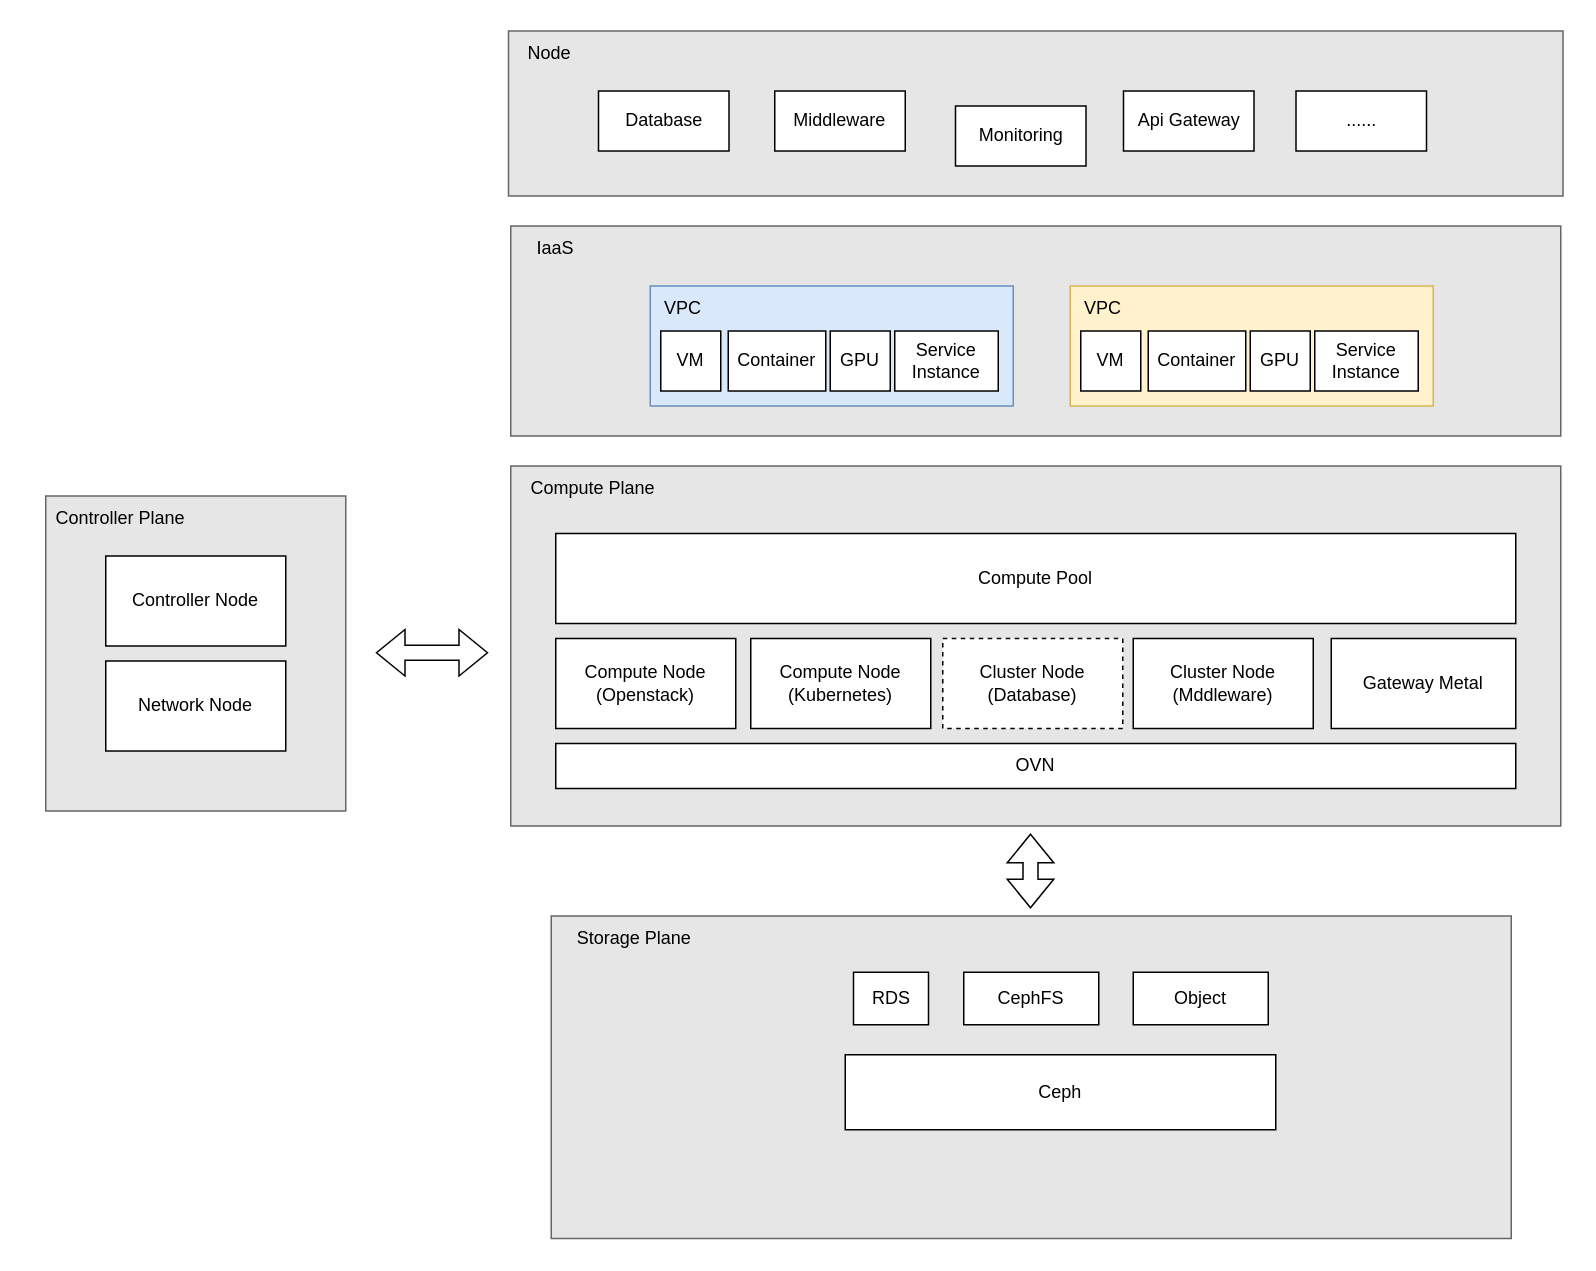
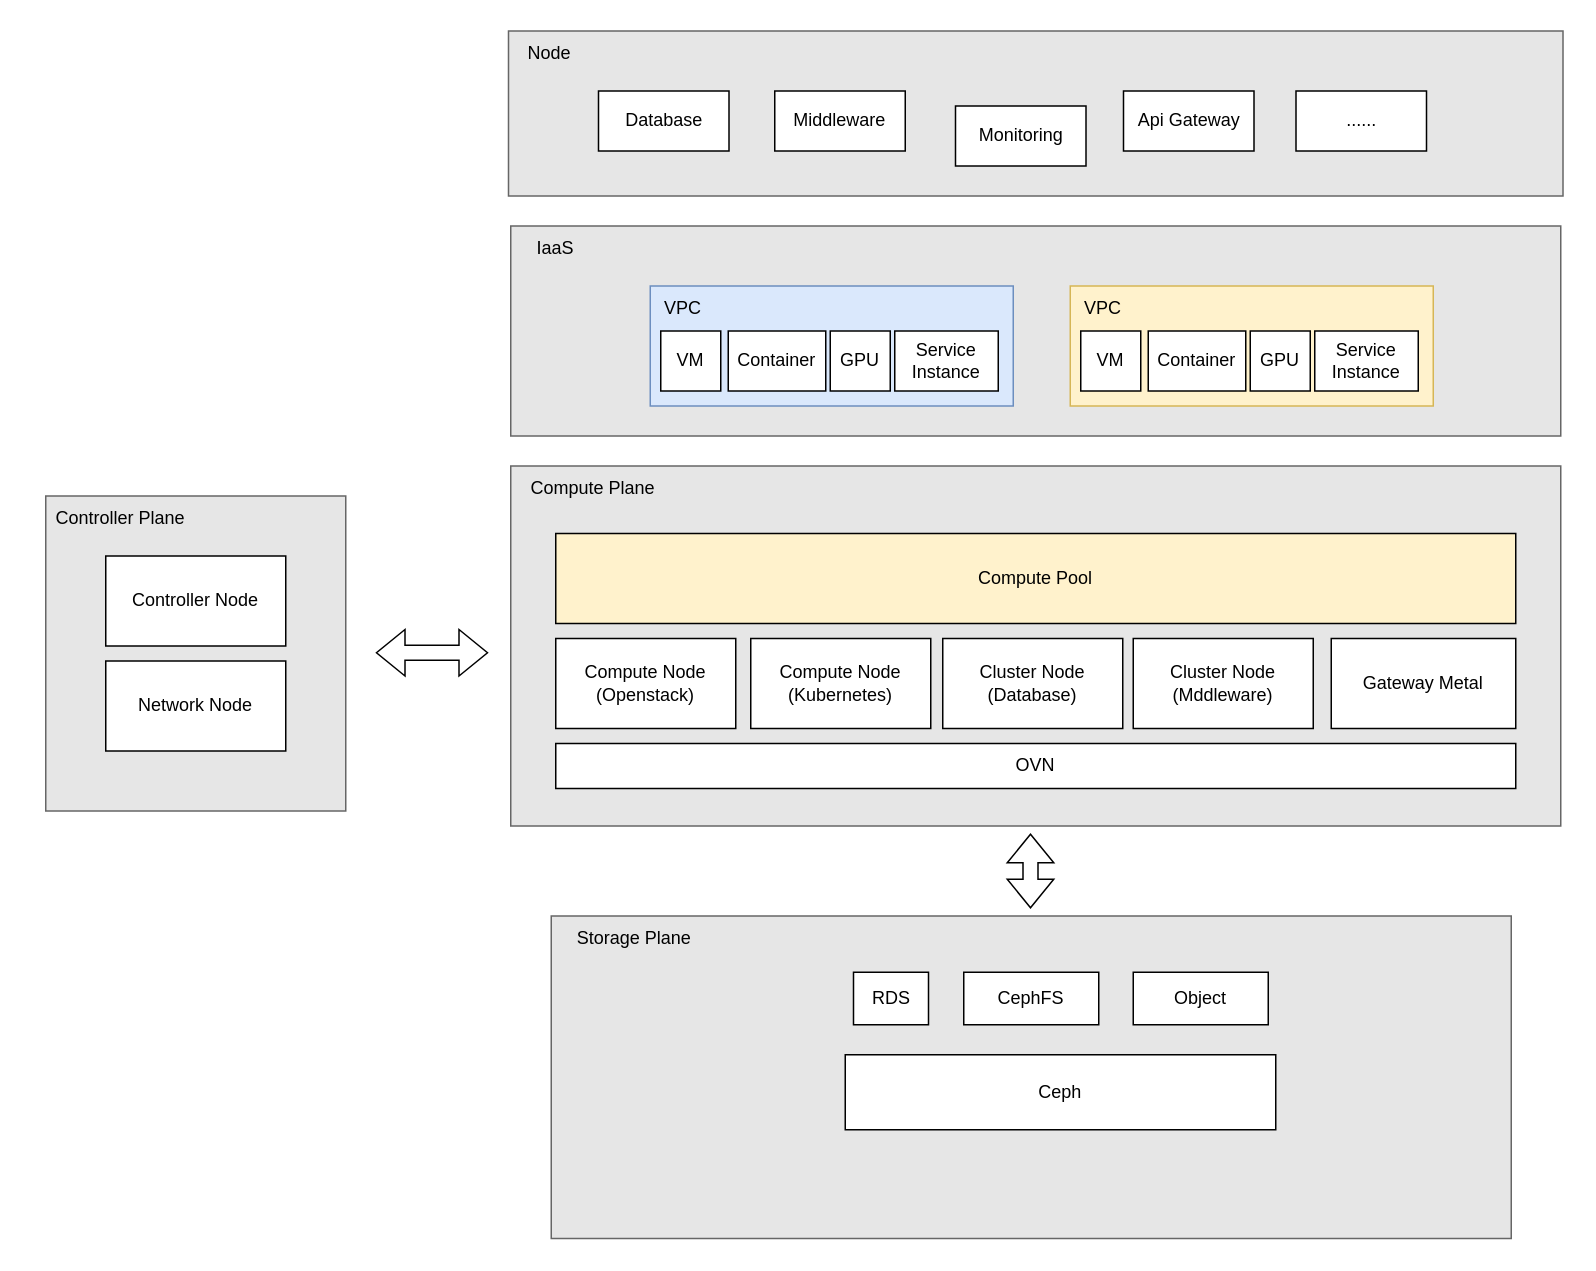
- <mxCell id="9" value="Compute Pool" style="rounded=0;whiteSpace=wrap;html=1;" vertex="1" parent="1"><mxGeometry x="370" y="355" width="640" height="60" as="geometry" /></mxCell>
+ <mxCell id="9" value="Compute Pool" style="rounded=0;whiteSpace=wrap;html=1;fillColor=#fff2cc;" vertex="1" parent="1"><mxGeometry x="370" y="355" width="640" height="60" as="geometry" /></mxCell>
- <mxCell id="22" value="Cluster Node (Database)" style="rounded=0;whiteSpace=wrap;html=1;dashed=1;" vertex="1" parent="1"><mxGeometry x="628" y="425" width="120" height="60" as="geometry" /></mxCell>
+ <mxCell id="22" value="Cluster Node (Database)" style="rounded=0;whiteSpace=wrap;html=1;" vertex="1" parent="1"><mxGeometry x="628" y="425" width="120" height="60" as="geometry" /></mxCell>
